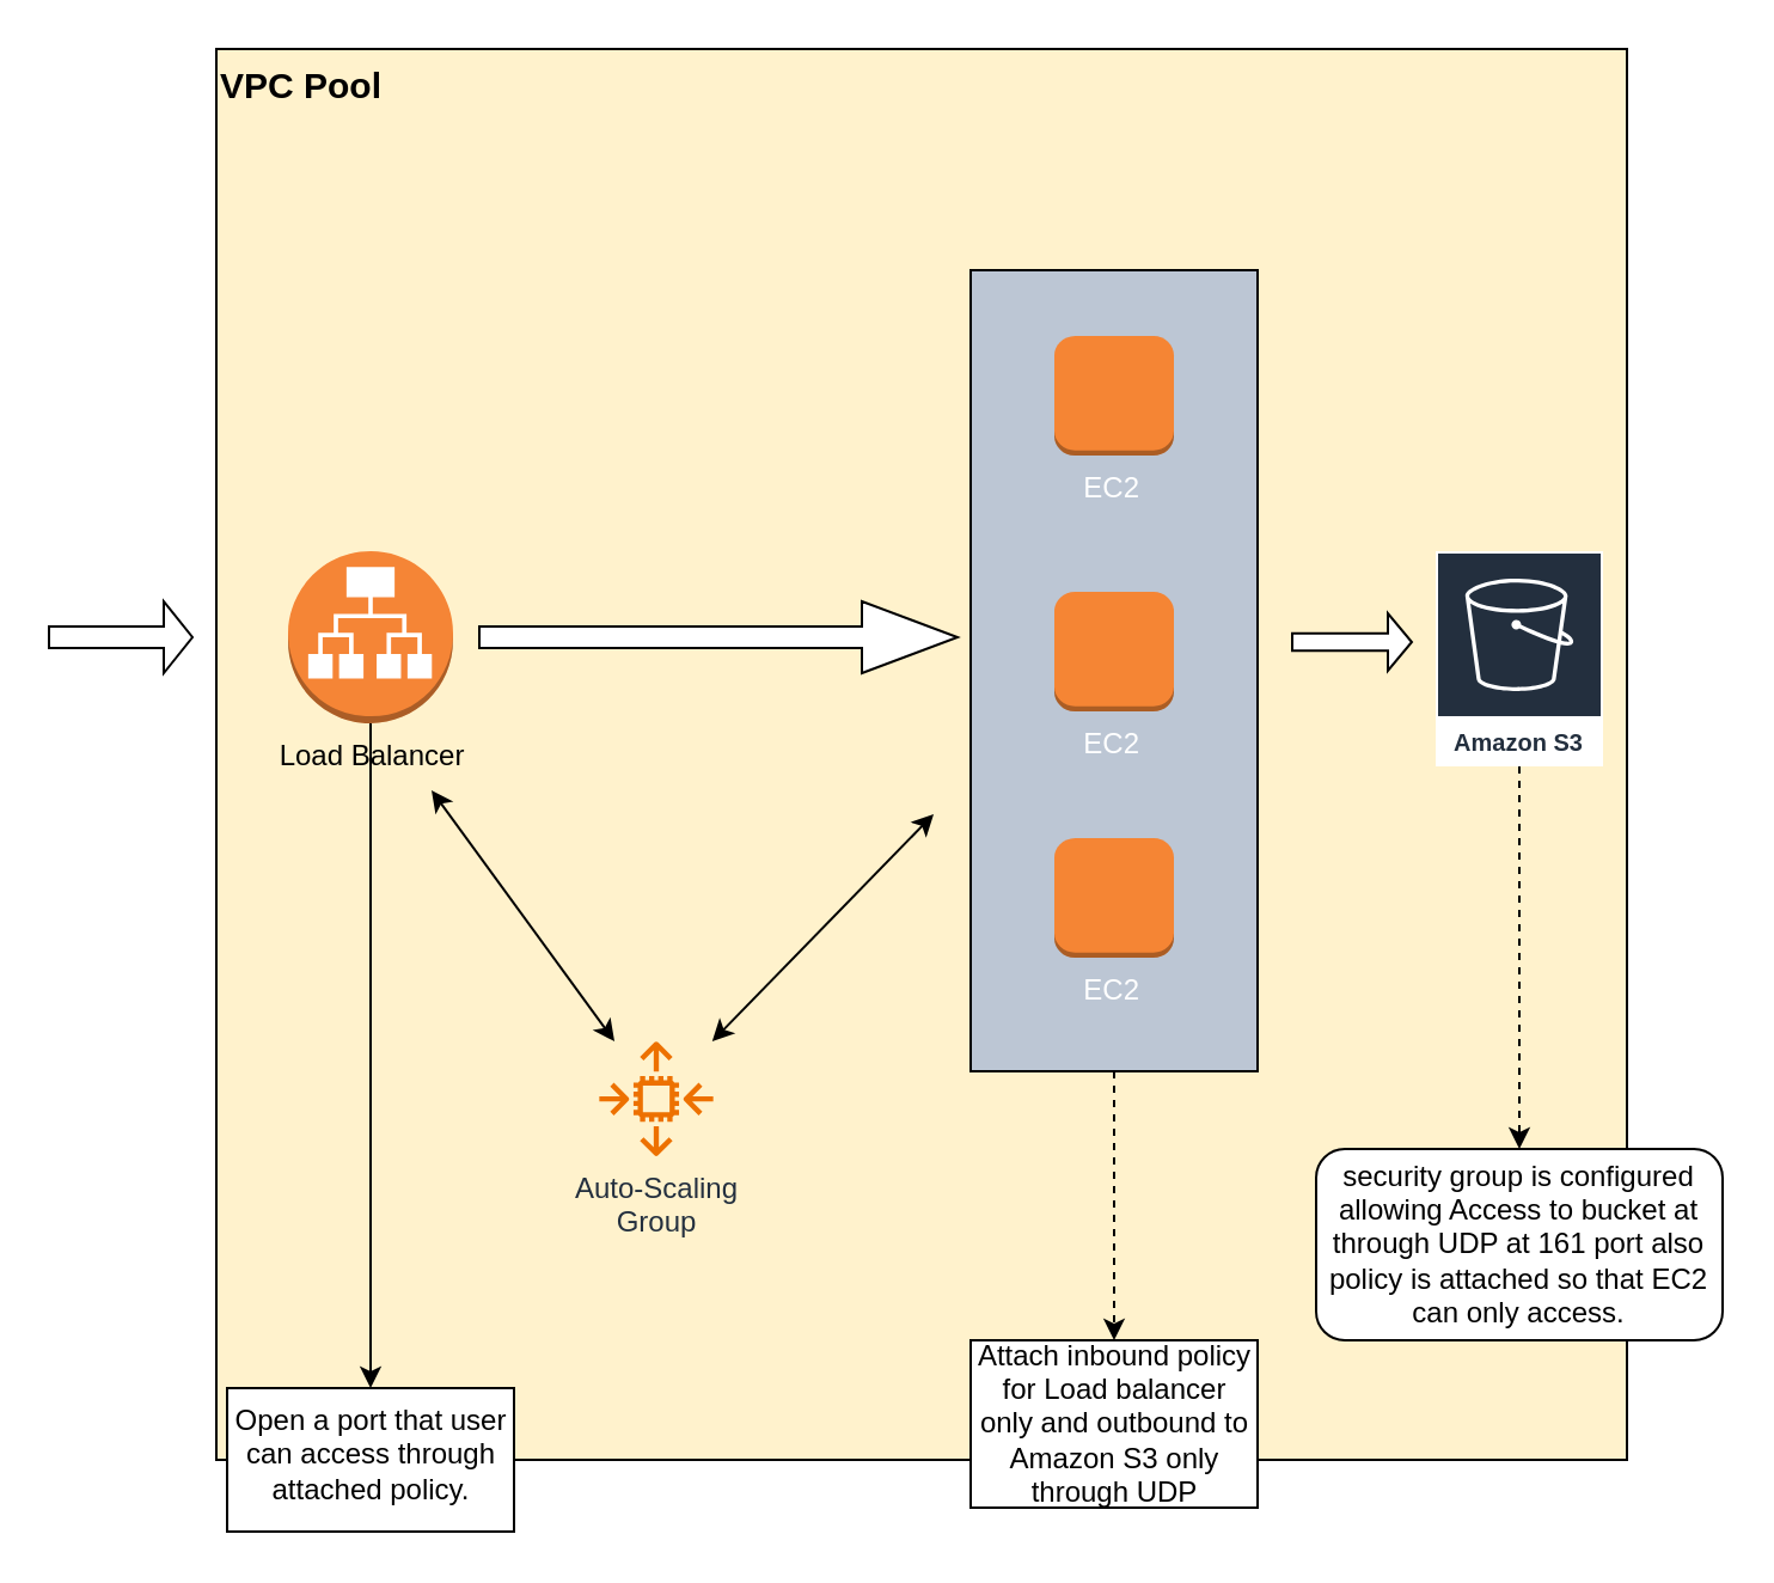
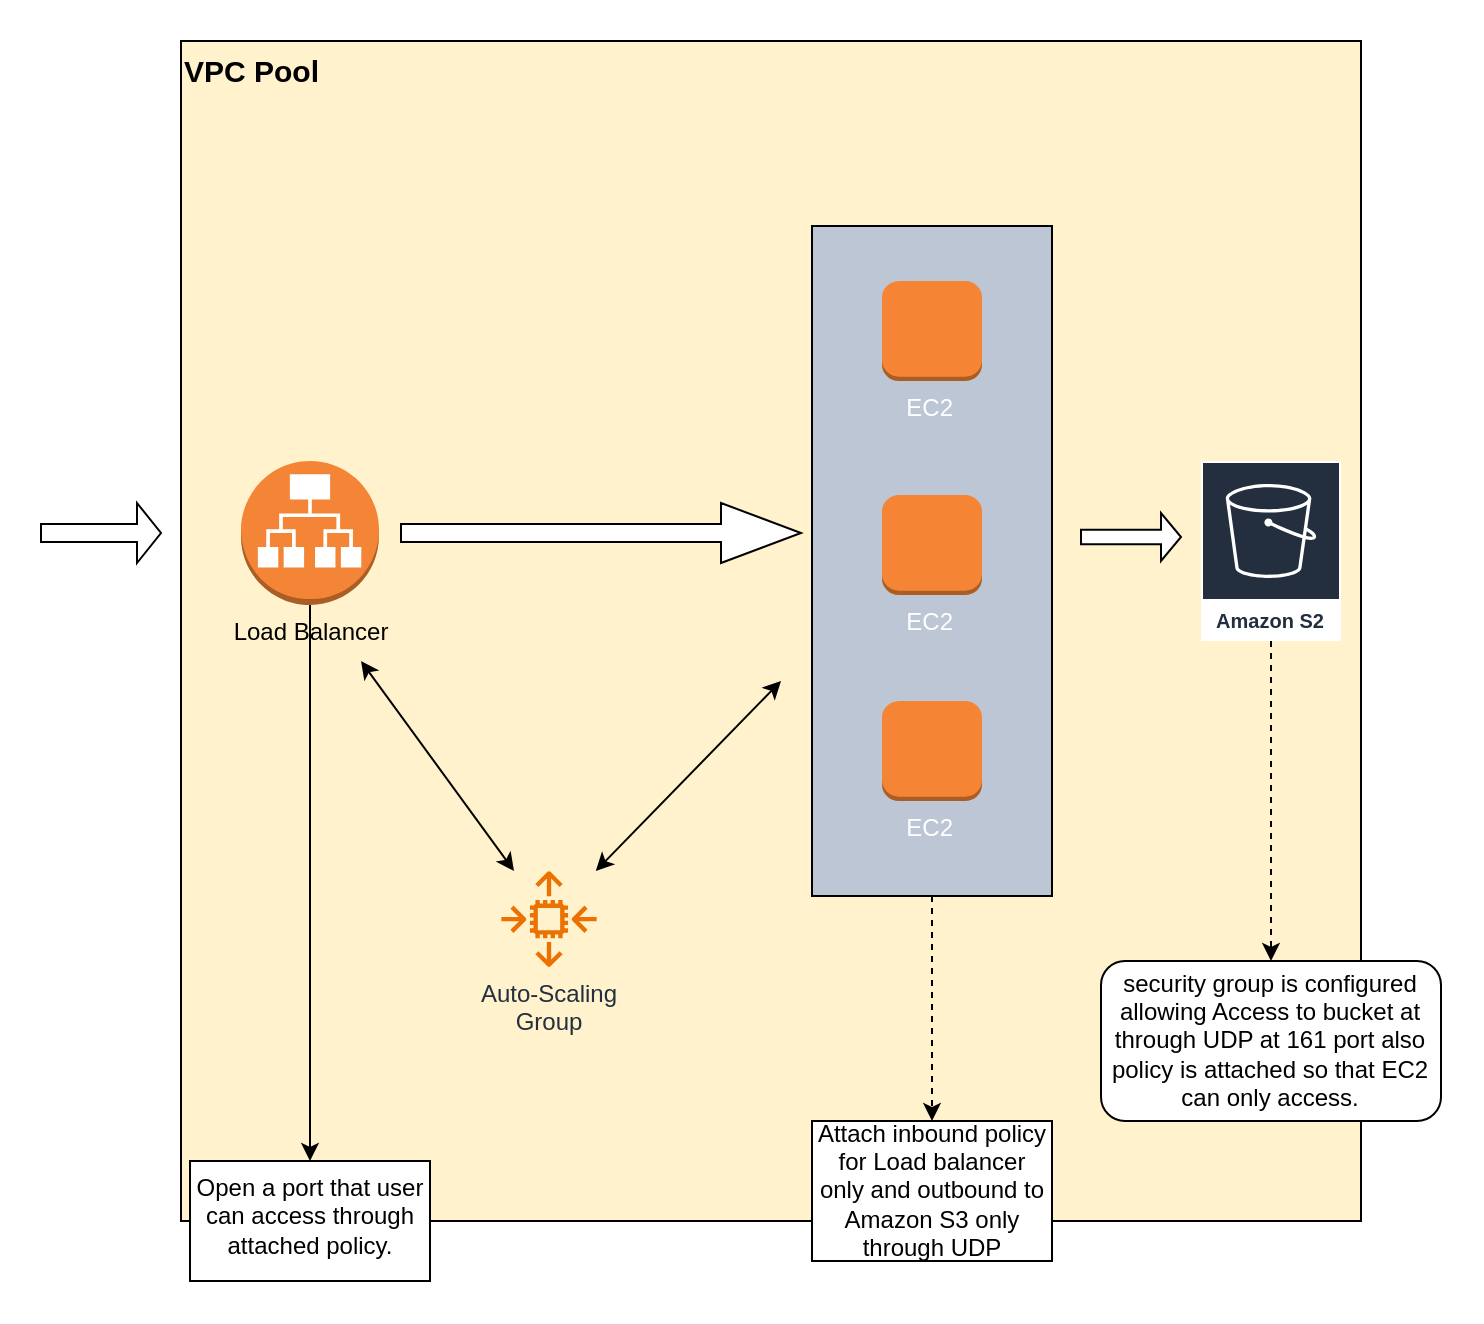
- <mxCell id="14" value="Amazon S3" style="sketch=0;outlineConnect=0;fontColor=#232F3E;gradientColor=none;strokeColor=#ffffff;fillColor=#232F3E;dashed=0;verticalLabelPosition=middle;verticalAlign=bottom;align=center;html=1;whiteSpace=wrap;fontSize=10;fontStyle=1;spacing=3;shape=mxgraph.aws4.productIcon;prIcon=mxgraph.aws4.s3;" vertex="1" parent="1"><mxGeometry x="600" y="230" width="70" height="90" as="geometry" /></mxCell>
+ <mxCell id="14" value="Amazon S2" style="sketch=0;outlineConnect=0;fontColor=#232F3E;gradientColor=none;strokeColor=#ffffff;fillColor=#232F3E;dashed=0;verticalLabelPosition=middle;verticalAlign=bottom;align=center;html=1;whiteSpace=wrap;fontSize=10;fontStyle=1;spacing=3;shape=mxgraph.aws4.productIcon;prIcon=mxgraph.aws4.s3;" vertex="1" parent="1"><mxGeometry x="600" y="230" width="70" height="90" as="geometry" /></mxCell>
